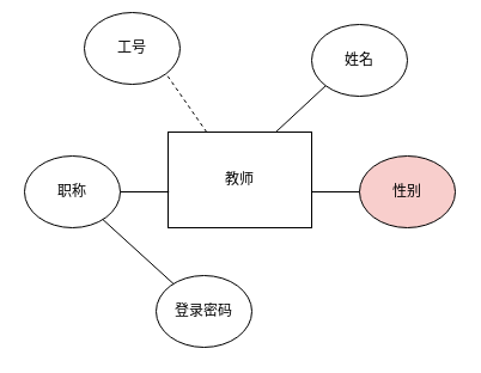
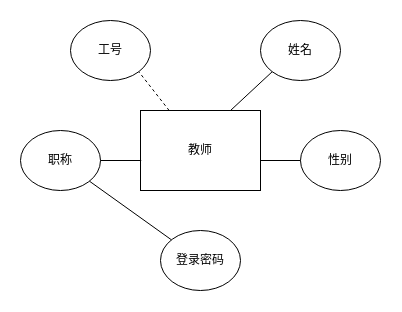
- <mxCell id="7" value="工号" style="ellipse;whiteSpace=wrap;html=1;" vertex="1" parent="1"><mxGeometry x="70" y="10" width="80" height="60" as="geometry" /></mxCell>
+ <mxCell id="7" value="工号" style="ellipse;whiteSpace=wrap;html=1;" vertex="1" parent="1"><mxGeometry x="70" y="20" width="80" height="60" as="geometry" /></mxCell>
- <mxCell id="5" value="性别" style="ellipse;whiteSpace=wrap;html=1;fillColor=#f8cecc;" vertex="1" parent="1"><mxGeometry x="300" y="130" width="80" height="60" as="geometry" /></mxCell>
+ <mxCell id="5" value="性别" style="ellipse;whiteSpace=wrap;html=1;" vertex="1" parent="1"><mxGeometry x="300" y="130" width="80" height="60" as="geometry" /></mxCell>
- <mxCell id="3" value="登录密码" style="ellipse;whiteSpace=wrap;html=1;" vertex="1" parent="1"><mxGeometry x="130" y="230" width="80" height="60" as="geometry" /></mxCell>
+ <mxCell id="3" value="登录密码" style="ellipse;whiteSpace=wrap;html=1;" vertex="1" parent="1"><mxGeometry x="160" y="230" width="80" height="60" as="geometry" /></mxCell>
